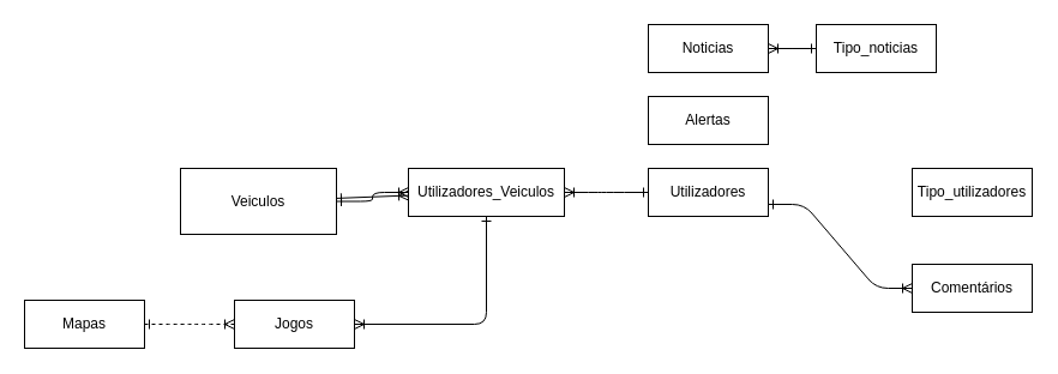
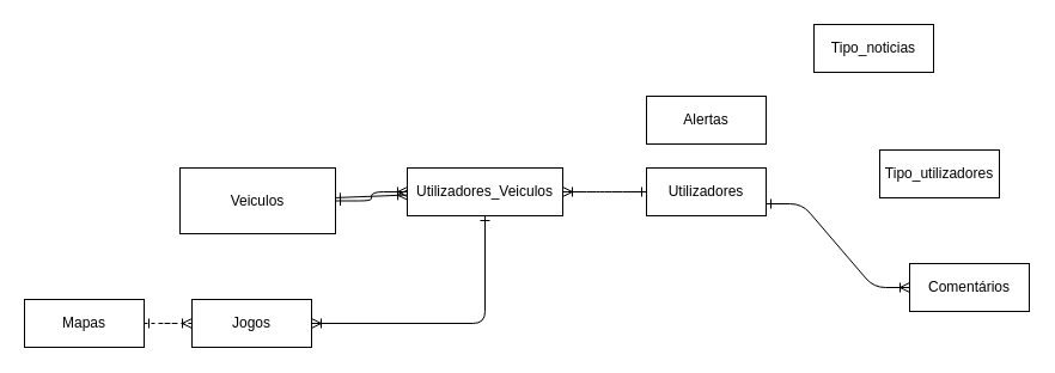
- <mxCell id="14" value="Noticias" style="whiteSpace=wrap;html=1;align=center;" parent="1" vertex="1"><mxGeometry x="540" y="20" width="100" height="40" as="geometry" /></mxCell>
- <mxCell id="17" value="" style="edgeStyle=entityRelationEdgeStyle;fontSize=12;html=1;endArrow=ERone;startArrow=ERoneToMany;startFill=0;endFill=0;exitX=1;exitY=0.5;exitDx=0;exitDy=0;" parent="1" source="14" target="16" edge="1"><mxGeometry width="100" height="100" relative="1" as="geometry"><mxPoint x="660" y="40" as="sourcePoint" /><mxPoint x="1020" y="-70" as="targetPoint" /></mxGeometry></mxCell>
- <mxCell id="11" value="Tipo_utilizadores" style="whiteSpace=wrap;html=1;align=center;" parent="1" vertex="1"><mxGeometry x="760" y="140" width="100" height="40" as="geometry" /></mxCell>
+ <mxCell id="11" value="Tipo_utilizadores" style="whiteSpace=wrap;html=1;align=center;" parent="1" vertex="1"><mxGeometry x="735" y="125" width="100" height="40" as="geometry" /></mxCell>
- <mxCell id="8" value="Jogos" style="whiteSpace=wrap;html=1;align=center;" parent="1" vertex="1"><mxGeometry x="195" y="250" width="100" height="40" as="geometry" /></mxCell>
+ <mxCell id="8" value="Jogos" style="whiteSpace=wrap;html=1;align=center;" parent="1" vertex="1"><mxGeometry x="160" y="250" width="100" height="40" as="geometry" /></mxCell>
